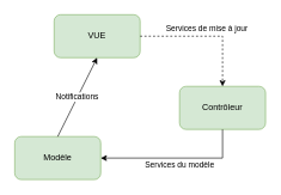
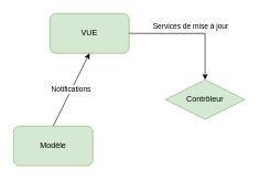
- <mxCell id="5" value="Services de mise à jour" style="endArrow=classic;html=1;rounded=0;exitX=1;exitY=0.5;exitDx=0;exitDy=0;entryX=0.5;entryY=0;entryDx=0;entryDy=0;dashed=1;" parent="1" source="2" target="3" edge="1"><mxGeometry y="10" width="50" height="50" relative="1" as="geometry"><mxPoint x="250" y="230" as="sourcePoint" /><mxPoint x="300" y="180" as="targetPoint" /><Array as="points"><mxPoint x="310" y="50" /></Array><mxPoint as="offset" /></mxGeometry></mxCell>
+ <mxCell id="5" value="Services de mise à jour" style="endArrow=classic;html=1;rounded=0;exitX=1;exitY=0.5;exitDx=0;exitDy=0;entryX=0.5;entryY=0;entryDx=0;entryDy=0;" parent="1" source="2" target="3" edge="1"><mxGeometry y="10" width="50" height="50" relative="1" as="geometry"><mxPoint x="250" y="230" as="sourcePoint" /><mxPoint x="300" y="180" as="targetPoint" /><Array as="points"><mxPoint x="310" y="50" /></Array><mxPoint as="offset" /></mxGeometry></mxCell>
- <mxCell id="3" value="Contrôleur" style="rounded=1;whiteSpace=wrap;html=1;fillColor=#d5e8d4;strokeColor=#82b366;" parent="1" vertex="1"><mxGeometry x="250" y="120" width="120" height="60" as="geometry" /></mxCell>
+ <mxCell id="3" value="Contrôleur" style="rhombus;whiteSpace=wrap;html=1;fillColor=#d5e8d4;strokeColor=#82b366;" parent="1" vertex="1"><mxGeometry x="250" y="120" width="120" height="60" as="geometry" /></mxCell>
- <mxCell id="6" value="Services du modèle" style="endArrow=classic;html=1;rounded=0;entryX=1;entryY=0.5;entryDx=0;entryDy=0;exitX=0.5;exitY=1;exitDx=0;exitDy=0;" parent="1" source="3" target="4" edge="1"><mxGeometry x="-0.048" y="10" width="50" height="50" relative="1" as="geometry"><mxPoint x="250" y="230" as="sourcePoint" /><mxPoint x="300" y="180" as="targetPoint" /><Array as="points"><mxPoint x="310" y="220" /></Array><mxPoint as="offset" /></mxGeometry></mxCell>
